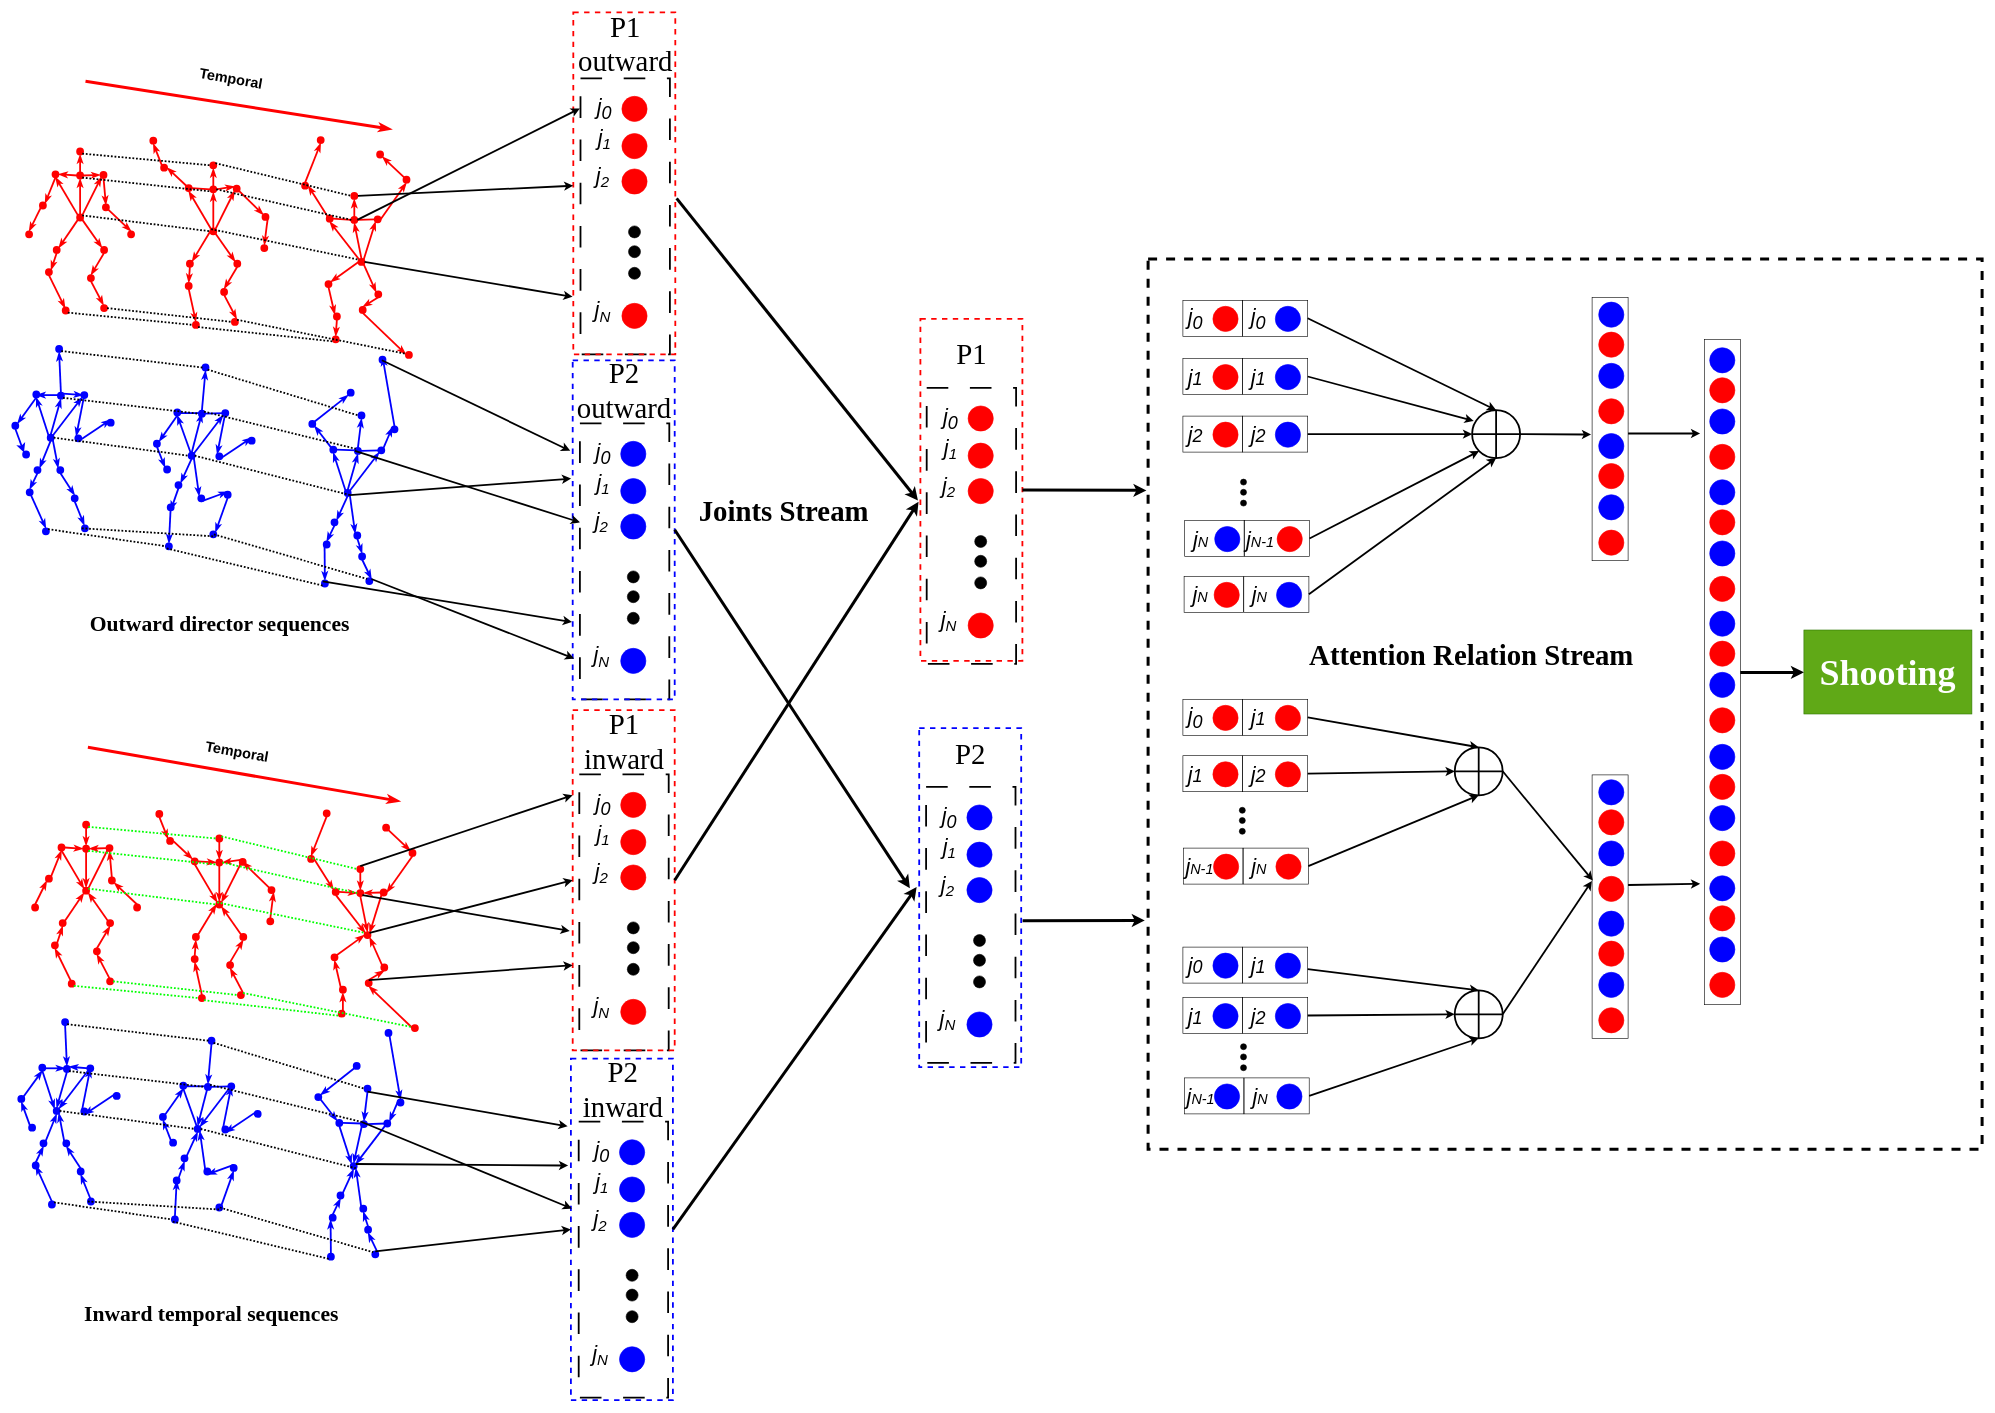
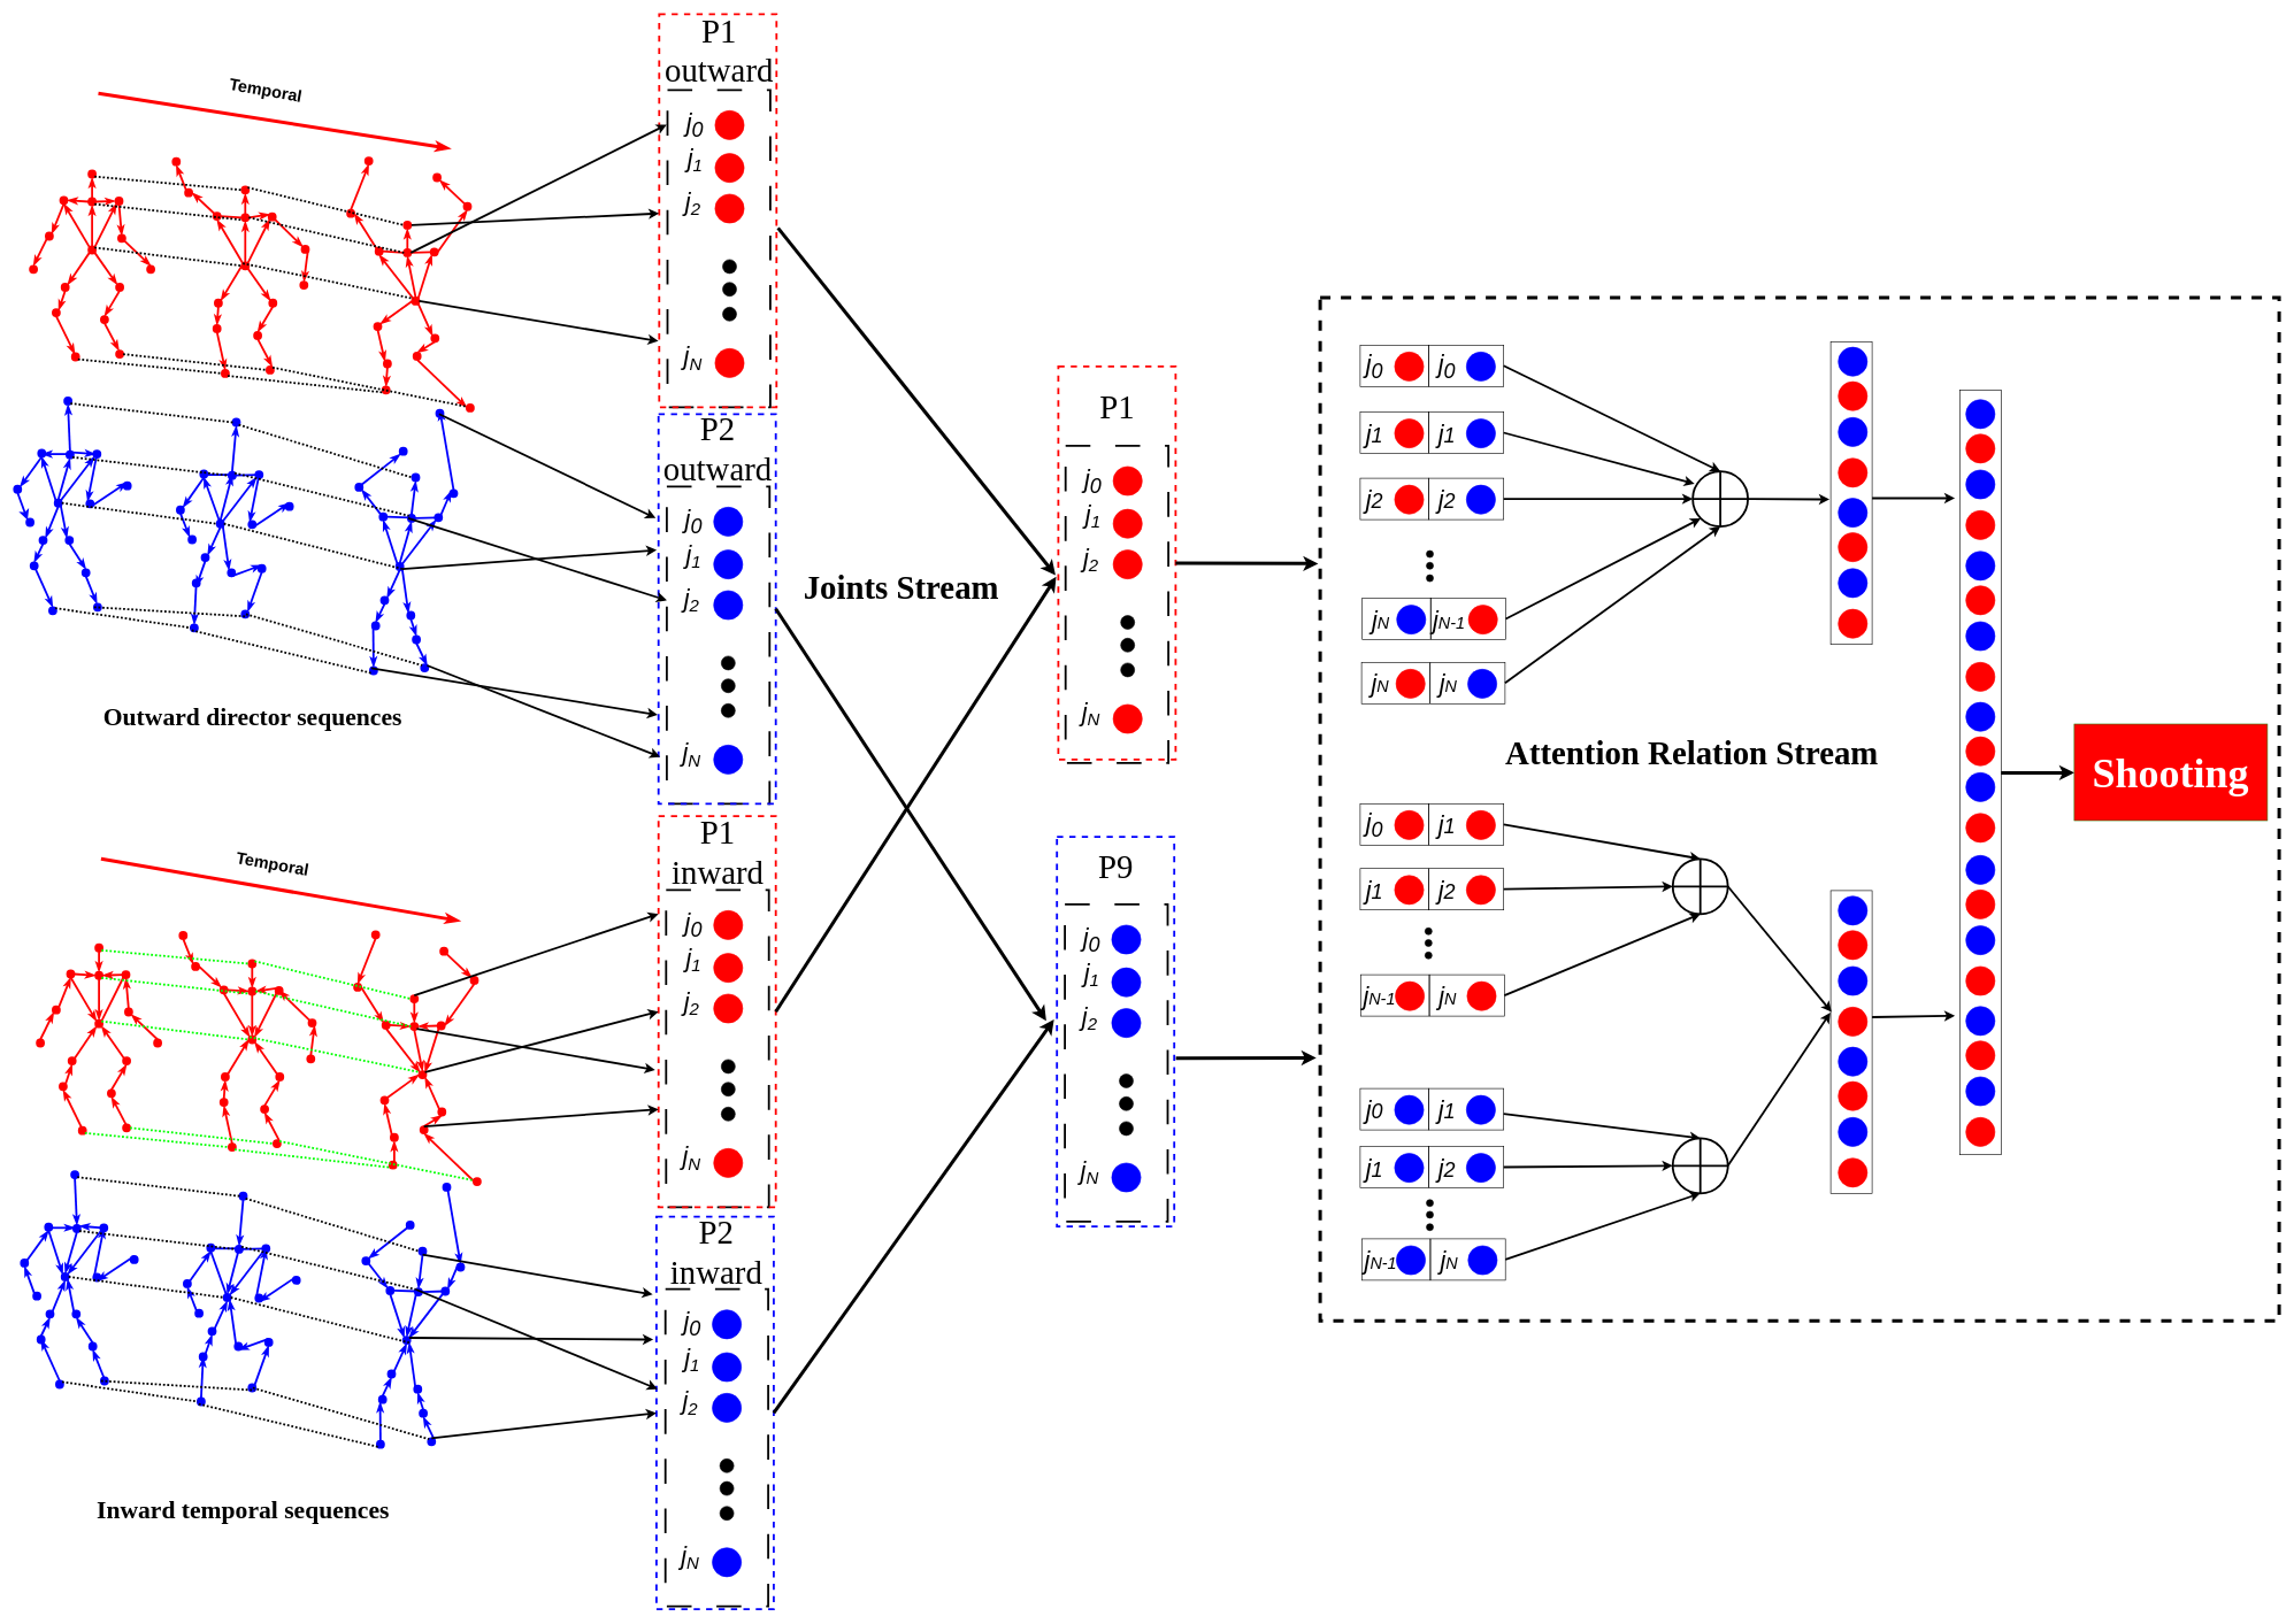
- <mxCell id="621" value="&lt;font face=&quot;Times New Roman&quot; style=&quot;font-size: 60px;&quot;&gt;&lt;b style=&quot;&quot;&gt;Shooting&lt;/b&gt;&lt;/font&gt;" style="rounded=0;whiteSpace=wrap;html=1;strokeColor=#2D7600;fillColor=#60a917;fontColor=#ffffff;" vertex="1" parent="1"><mxGeometry x="3006" y="1049.5" width="280" height="140" as="geometry" /></mxCell>
+ <mxCell id="621" value="&lt;font face=&quot;Times New Roman&quot; style=&quot;font-size: 60px;&quot;&gt;&lt;b style=&quot;&quot;&gt;Shooting&lt;/b&gt;&lt;/font&gt;" style="rounded=0;whiteSpace=wrap;html=1;strokeColor=#2D7600;fillColor=#ff0000;fontColor=#ffffff;" vertex="1" parent="1"><mxGeometry x="3006" y="1049.5" width="280" height="140" as="geometry" /></mxCell>
- <mxCell id="502" value="&lt;font face=&quot;Times New Roman&quot; style=&quot;font-size: 48px;&quot;&gt;P2&lt;/font&gt;" style="rounded=0;whiteSpace=wrap;html=1;strokeColor=none;fillColor=none;" vertex="1" parent="1"><mxGeometry x="1556.5" y="1227" width="120" height="60" as="geometry" /></mxCell>
+ <mxCell id="502" value="&lt;font face=&quot;Times New Roman&quot; style=&quot;font-size: 48px;&quot;&gt;P9&lt;/font&gt;" style="rounded=0;whiteSpace=wrap;html=1;strokeColor=none;fillColor=none;" vertex="1" parent="1"><mxGeometry x="1556.5" y="1227" width="120" height="60" as="geometry" /></mxCell>
